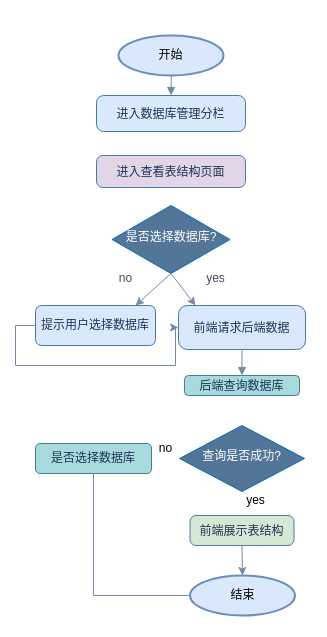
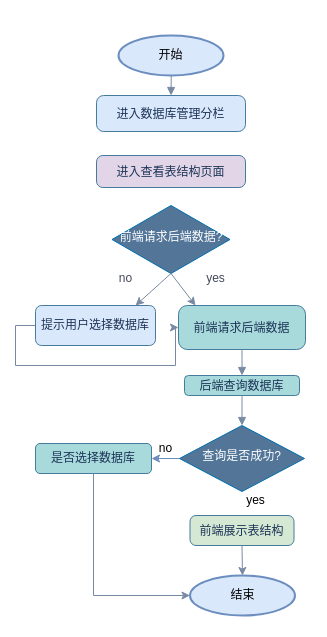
- <mxCell id="28" value="是否选择数据库?" style="rhombus;strokeWidth=1;whiteSpace=wrap;labelBackgroundColor=none;fillColor=light-dark(#527598, #2566a8);strokeColor=#006EAF;fontColor=#ffffff;shadow=0;align=center;verticalAlign=middle;spacingTop=-4;spacing=6;fontFamily=Helvetica;fontSize=12;" parent="1" vertex="1"><mxGeometry x="96.5" y="190" width="118" height="68" as="geometry" /></mxCell>
+ <mxCell id="28" value="前端请求后端数据?" style="rhombus;strokeWidth=1;whiteSpace=wrap;labelBackgroundColor=none;fillColor=light-dark(#527598, #2566a8);strokeColor=#006EAF;fontColor=#ffffff;shadow=0;align=center;verticalAlign=middle;spacingTop=-4;spacing=6;fontFamily=Helvetica;fontSize=12;" parent="1" vertex="1"><mxGeometry x="96.5" y="190" width="118" height="68" as="geometry" /></mxCell>
- <mxCell id="31" value="前端请求后端数据" style="rounded=1;arcSize=20;strokeWidth=1;labelBackgroundColor=none;fillColor=#dae8fc;strokeColor=#457B9D;fontColor=#1D3557;shadow=0;glass=0;align=center;verticalAlign=middle;fontFamily=Helvetica;fontSize=12;" parent="1" vertex="1"><mxGeometry x="163" y="290" width="127" height="44" as="geometry" /></mxCell>
+ <mxCell id="31" value="前端请求后端数据" style="rounded=1;arcSize=20;strokeWidth=1;labelBackgroundColor=none;fillColor=#A8DADC;strokeColor=#457B9D;fontColor=#1D3557;shadow=0;glass=0;align=center;verticalAlign=middle;fontFamily=Helvetica;fontSize=12;" parent="1" vertex="1"><mxGeometry x="163" y="290" width="127" height="44" as="geometry" /></mxCell>
+ <mxCell id="39" value="" style="curved=1;startArrow=none;endArrow=block;exitX=0.5;exitY=1.01;entryX=0.5;entryY=0;rounded=0;labelBackgroundColor=none;fontColor=default;strokeColor=#788AA3;" parent="1" source="32" target="34" edge="1"><mxGeometry relative="1" as="geometry"><Array as="points" /></mxGeometry></mxCell>
+ <mxCell id="33" style="edgeStyle=orthogonalEdgeStyle;rounded=0;orthogonalLoop=1;jettySize=auto;html=1;exitX=0;exitY=0.5;exitDx=0;exitDy=0;fillColor=#dae8fc;strokeColor=#6c8ebf;entryX=1;entryY=0.5;entryDx=0;entryDy=0;" parent="1" source="34" target="35" edge="1"><mxGeometry relative="1" as="geometry"><mxPoint x="130" y="483" as="targetPoint" /></mxGeometry></mxCell>
- <mxCell id="49" style="edgeStyle=orthogonalEdgeStyle;rounded=0;orthogonalLoop=1;jettySize=auto;html=1;exitX=0.5;exitY=1;exitDx=0;exitDy=0;entryX=0;entryY=0.5;entryDx=0;entryDy=0;entryPerimeter=0;fillColor=#dae8fc;strokeColor=#788AA3;align=center;verticalAlign=middle;fontFamily=Helvetica;fontSize=11;fontColor=default;labelBackgroundColor=none;endArrow=none;" parent="1" source="35" target="46" edge="1"><mxGeometry relative="1" as="geometry" /></mxCell>
+ <mxCell id="49" style="edgeStyle=orthogonalEdgeStyle;rounded=0;orthogonalLoop=1;jettySize=auto;html=1;exitX=0.5;exitY=1;exitDx=0;exitDy=0;entryX=0;entryY=0.5;entryDx=0;entryDy=0;entryPerimeter=0;fillColor=#dae8fc;strokeColor=#788AA3;align=center;verticalAlign=middle;fontFamily=Helvetica;fontSize=11;fontColor=default;labelBackgroundColor=none;endArrow=classic;" parent="1" source="35" target="46" edge="1"><mxGeometry relative="1" as="geometry" /></mxCell>
